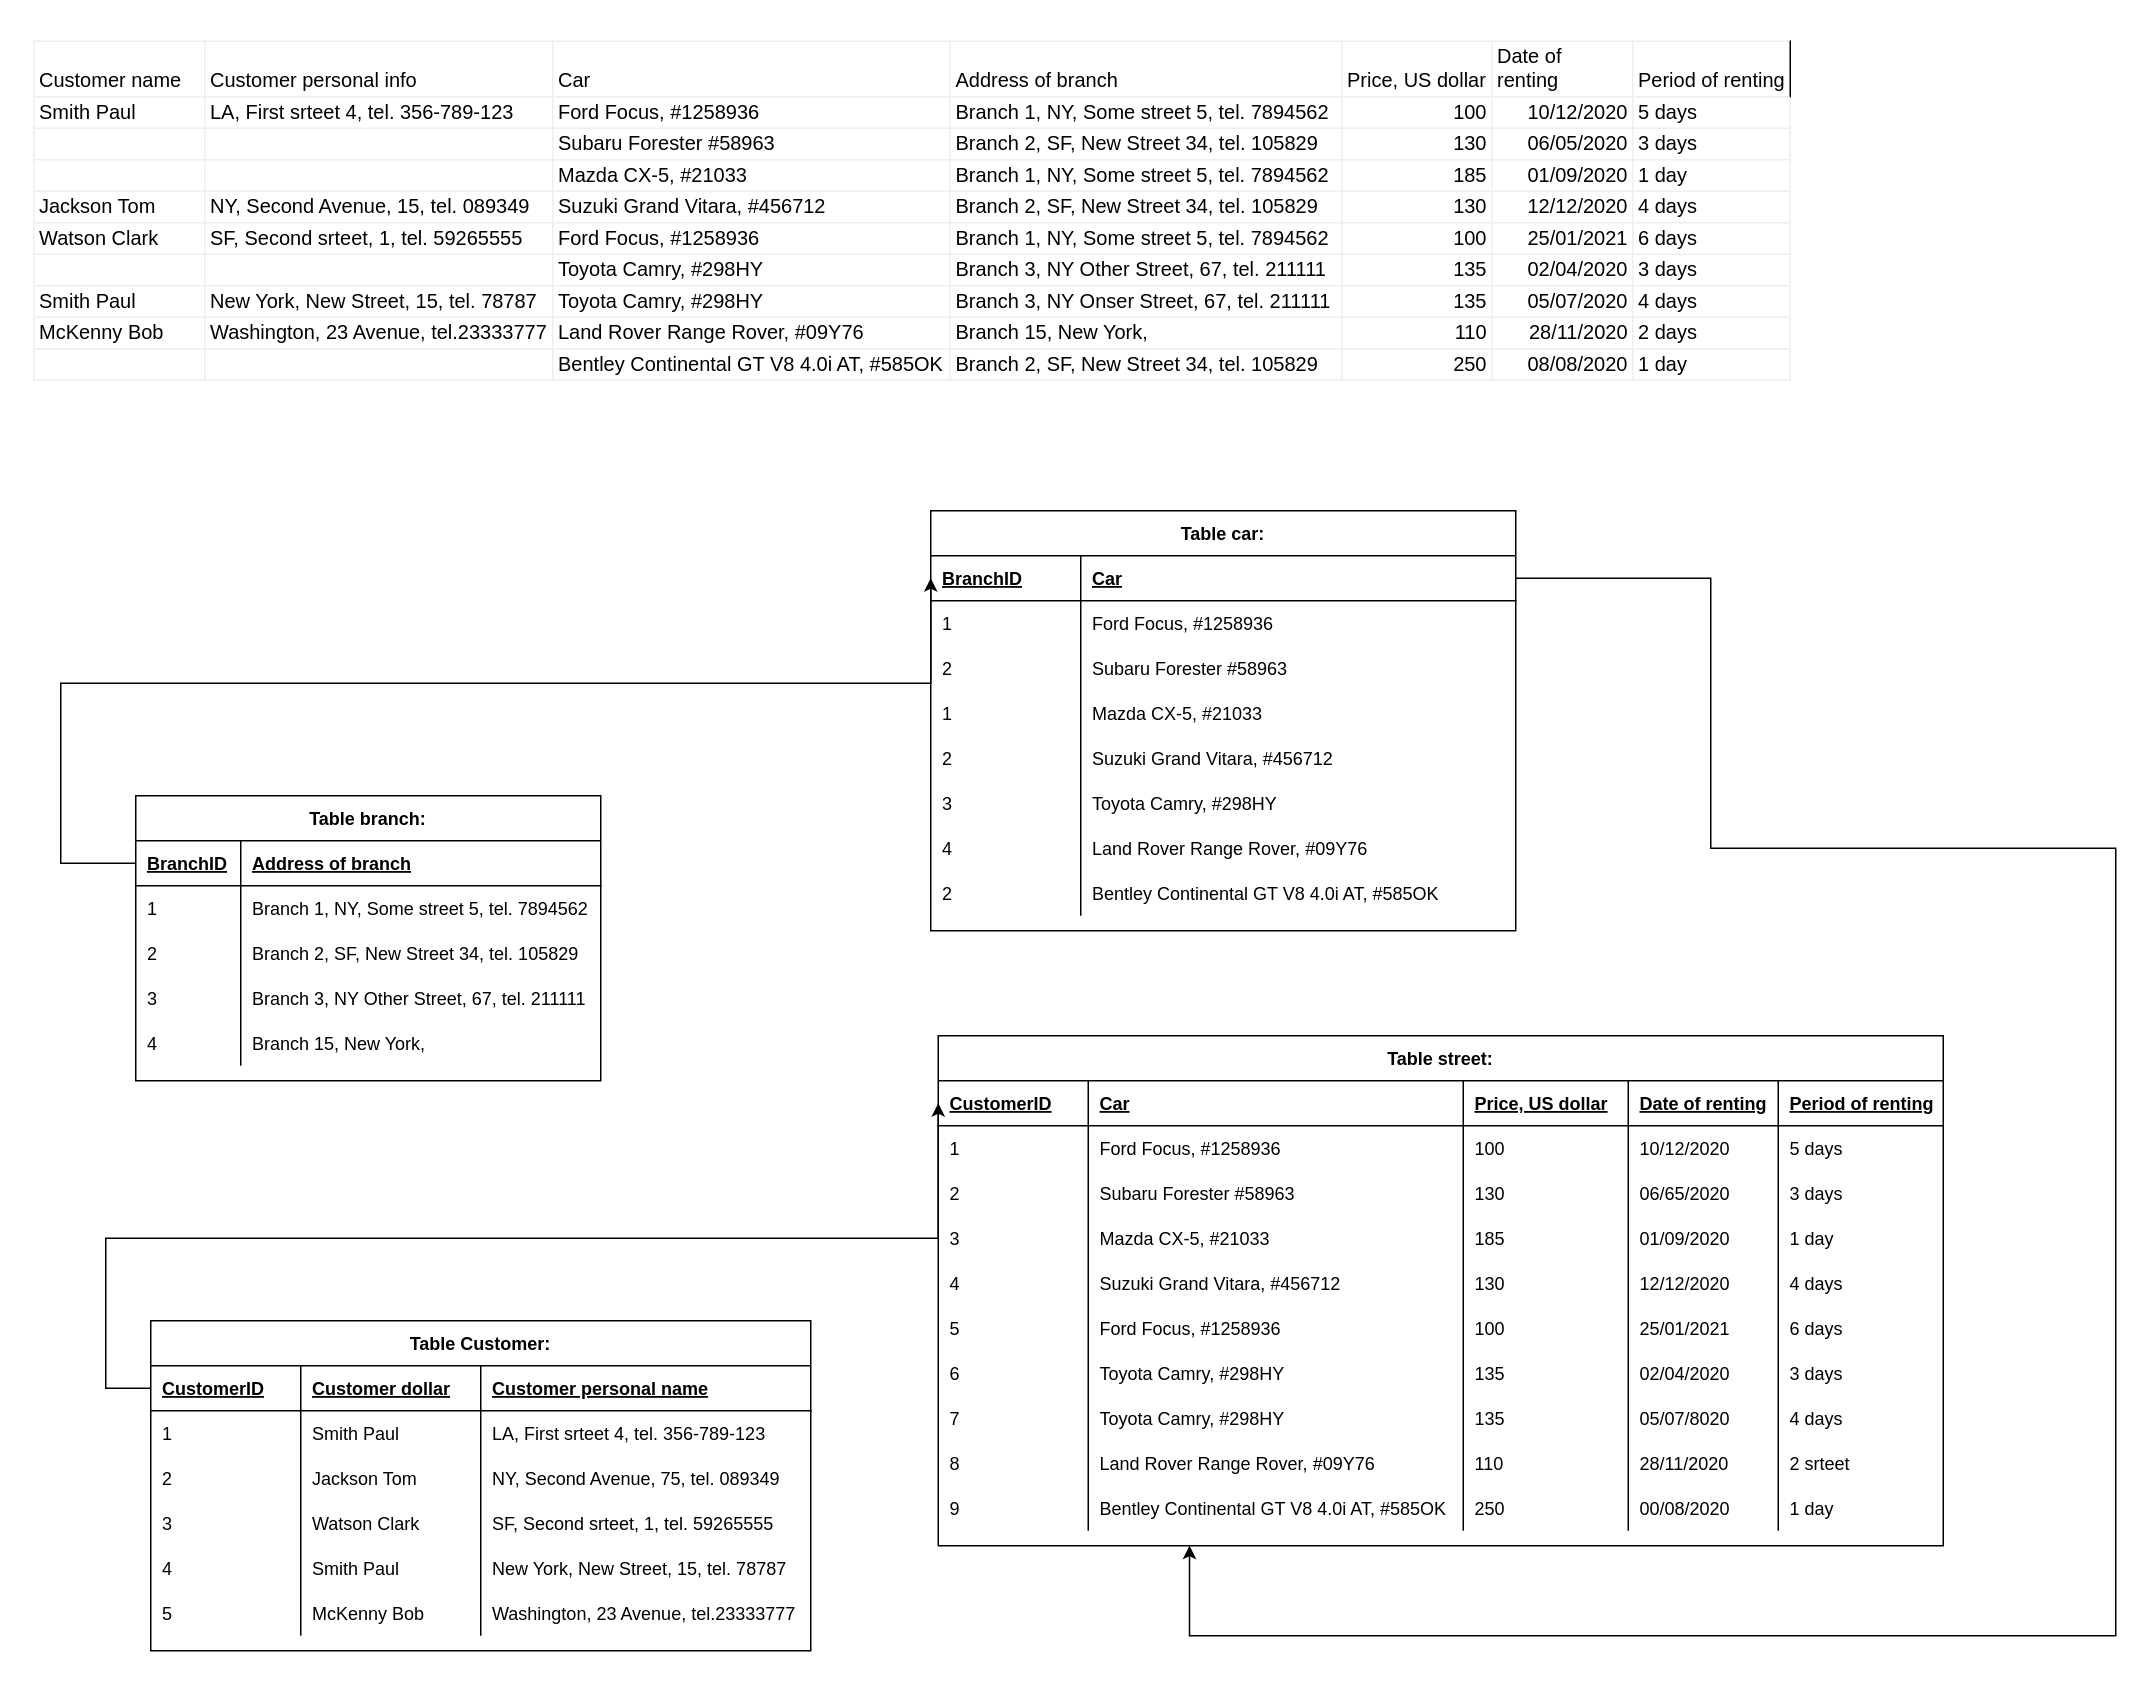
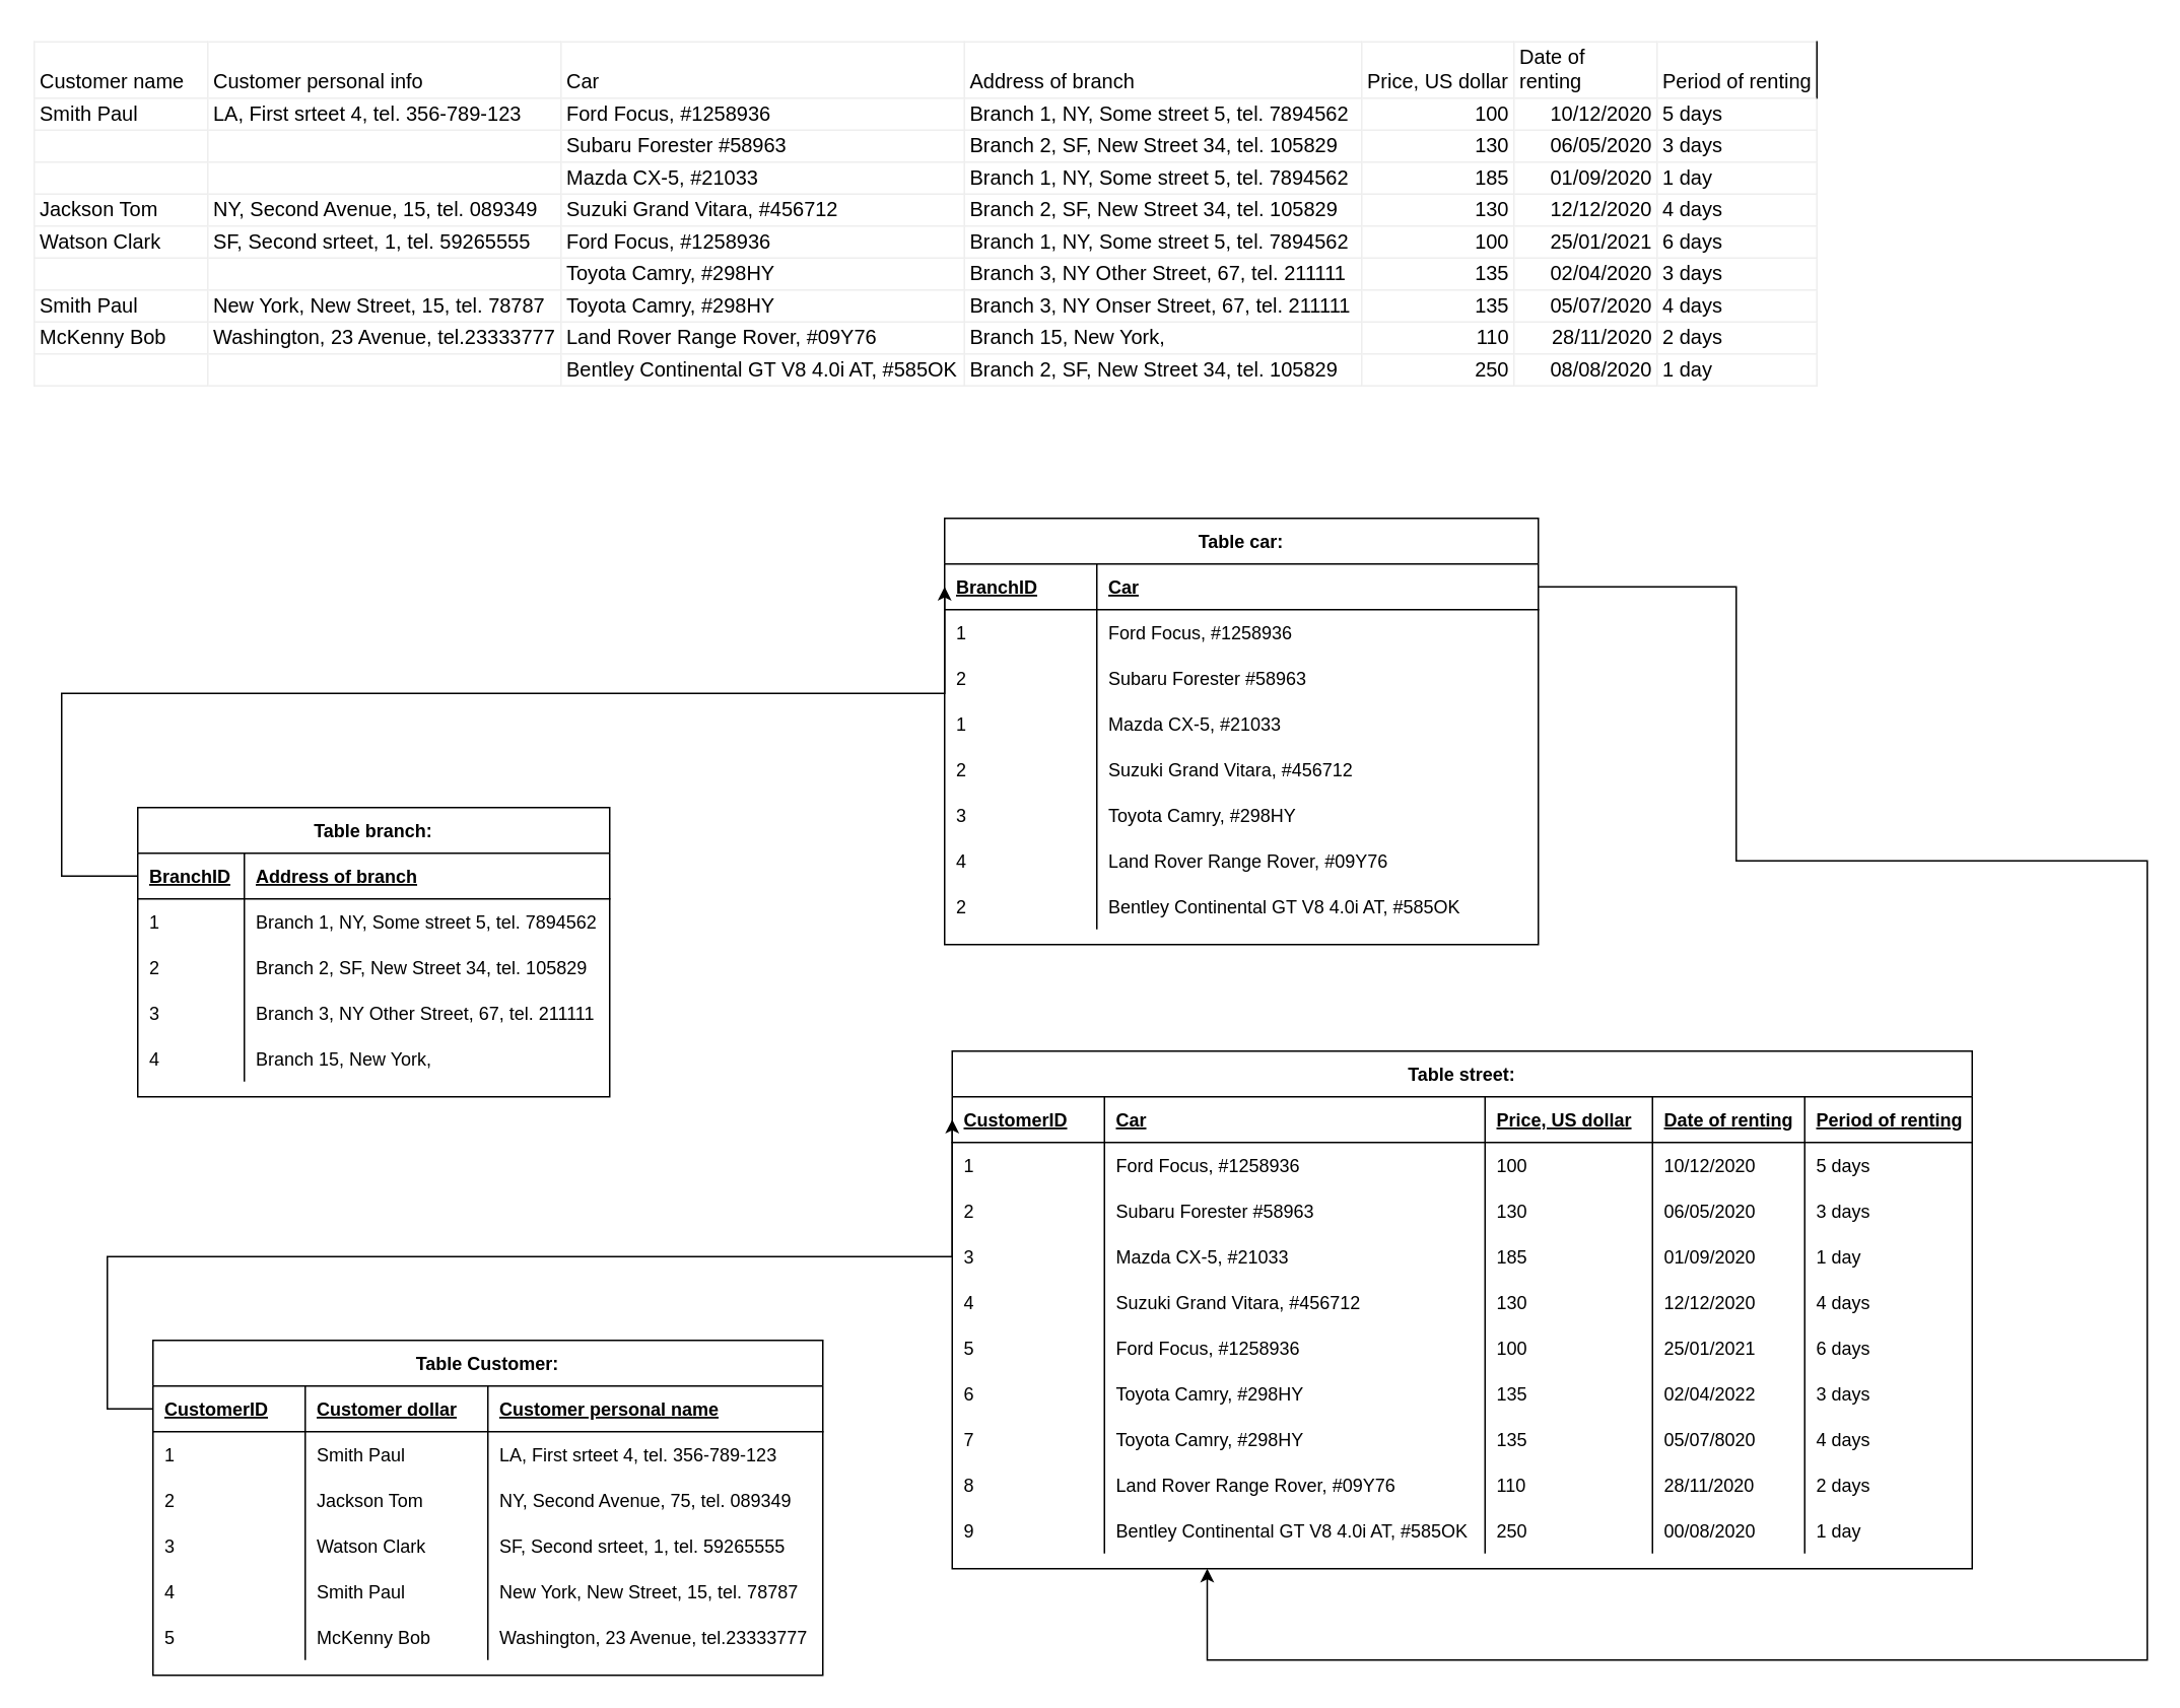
- <mxCell id="86" value="06/65/2020" style="shape=partialRectangle;connectable=0;fillColor=none;top=0;left=0;bottom=0;right=0;align=left;spacingLeft=6;overflow=hidden;" vertex="1" parent="82"><mxGeometry x="460.0" width="100" height="30" as="geometry"><mxRectangle width="100" height="30" as="alternateBounds" /></mxGeometry></mxCell>
+ <mxCell id="86" value="06/05/2020" style="shape=partialRectangle;connectable=0;fillColor=none;top=0;left=0;bottom=0;right=0;align=left;spacingLeft=6;overflow=hidden;" vertex="1" parent="82"><mxGeometry x="460.0" width="100" height="30" as="geometry"><mxRectangle width="100" height="30" as="alternateBounds" /></mxGeometry></mxCell>
- <mxCell id="110" value="02/04/2020" style="shape=partialRectangle;connectable=0;fillColor=none;top=0;left=0;bottom=0;right=0;align=left;spacingLeft=6;overflow=hidden;" vertex="1" parent="106"><mxGeometry x="460.0" width="100" height="30" as="geometry"><mxRectangle width="100" height="30" as="alternateBounds" /></mxGeometry></mxCell>
+ <mxCell id="110" value="02/04/2022" style="shape=partialRectangle;connectable=0;fillColor=none;top=0;left=0;bottom=0;right=0;align=left;spacingLeft=6;overflow=hidden;" vertex="1" parent="106"><mxGeometry x="460.0" width="100" height="30" as="geometry"><mxRectangle width="100" height="30" as="alternateBounds" /></mxGeometry></mxCell>
- <mxCell id="123" value="2 srteet" style="shape=partialRectangle;connectable=0;fillColor=none;top=0;left=0;bottom=0;right=0;align=left;spacingLeft=6;overflow=hidden;" vertex="1" parent="118"><mxGeometry x="560.0" width="110" height="30" as="geometry"><mxRectangle width="110" height="30" as="alternateBounds" /></mxGeometry></mxCell>
+ <mxCell id="123" value="2 days" style="shape=partialRectangle;connectable=0;fillColor=none;top=0;left=0;bottom=0;right=0;align=left;spacingLeft=6;overflow=hidden;" vertex="1" parent="118"><mxGeometry x="560.0" width="110" height="30" as="geometry"><mxRectangle width="110" height="30" as="alternateBounds" /></mxGeometry></mxCell>
